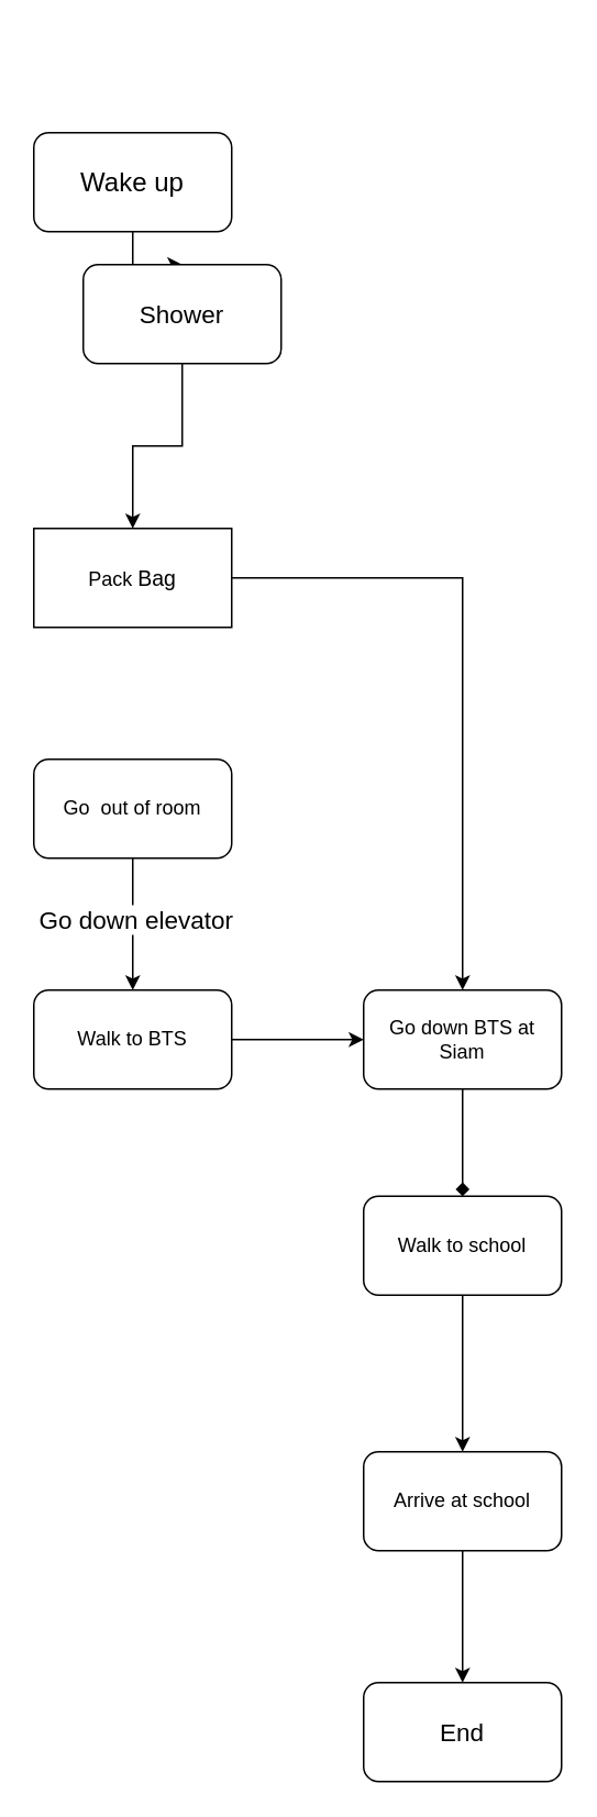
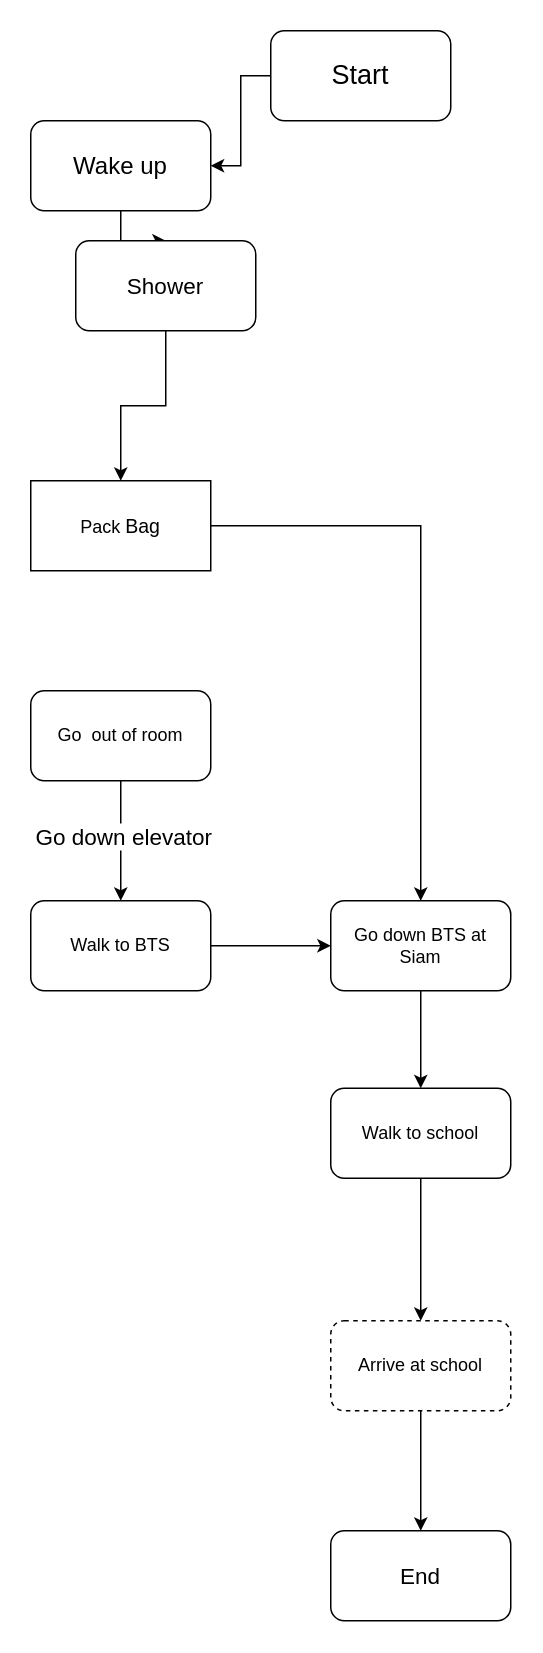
+ <mxCell id="3" value="&lt;font style=&quot;font-size: 18px;&quot;&gt;Start&lt;/font&gt;" style="rounded=1;whiteSpace=wrap;html=1;" vertex="1" parent="1"><mxGeometry x="180" y="20" width="120" height="60" as="geometry" /></mxCell>
+ <mxCell id="2" value="" style="edgeStyle=orthogonalEdgeStyle;rounded=0;orthogonalLoop=1;jettySize=auto;html=1;fontSize=18;" edge="1" parent="1" source="3" target="5"><mxGeometry relative="1" as="geometry" /></mxCell>
- <mxCell id="15" value="" style="edgeStyle=orthogonalEdgeStyle;rounded=0;orthogonalLoop=1;jettySize=auto;html=1;fontFamily=Helvetica;fontSize=15;fontColor=default;endArrow=diamond;" edge="1" parent="1" source="16" target="18"><mxGeometry relative="1" as="geometry" /></mxCell>
+ <mxCell id="15" value="" style="edgeStyle=orthogonalEdgeStyle;rounded=0;orthogonalLoop=1;jettySize=auto;html=1;fontFamily=Helvetica;fontSize=15;fontColor=default;" edge="1" parent="1" source="16" target="18"><mxGeometry relative="1" as="geometry" /></mxCell>
- <mxCell id="20" value="Arrive at school" style="whiteSpace=wrap;html=1;rounded=1;" vertex="1" parent="1"><mxGeometry x="220" y="880" width="120" height="60" as="geometry" /></mxCell>
+ <mxCell id="20" value="Arrive at school" style="whiteSpace=wrap;html=1;rounded=1;dashed=1;" vertex="1" parent="1"><mxGeometry x="220" y="880" width="120" height="60" as="geometry" /></mxCell>
